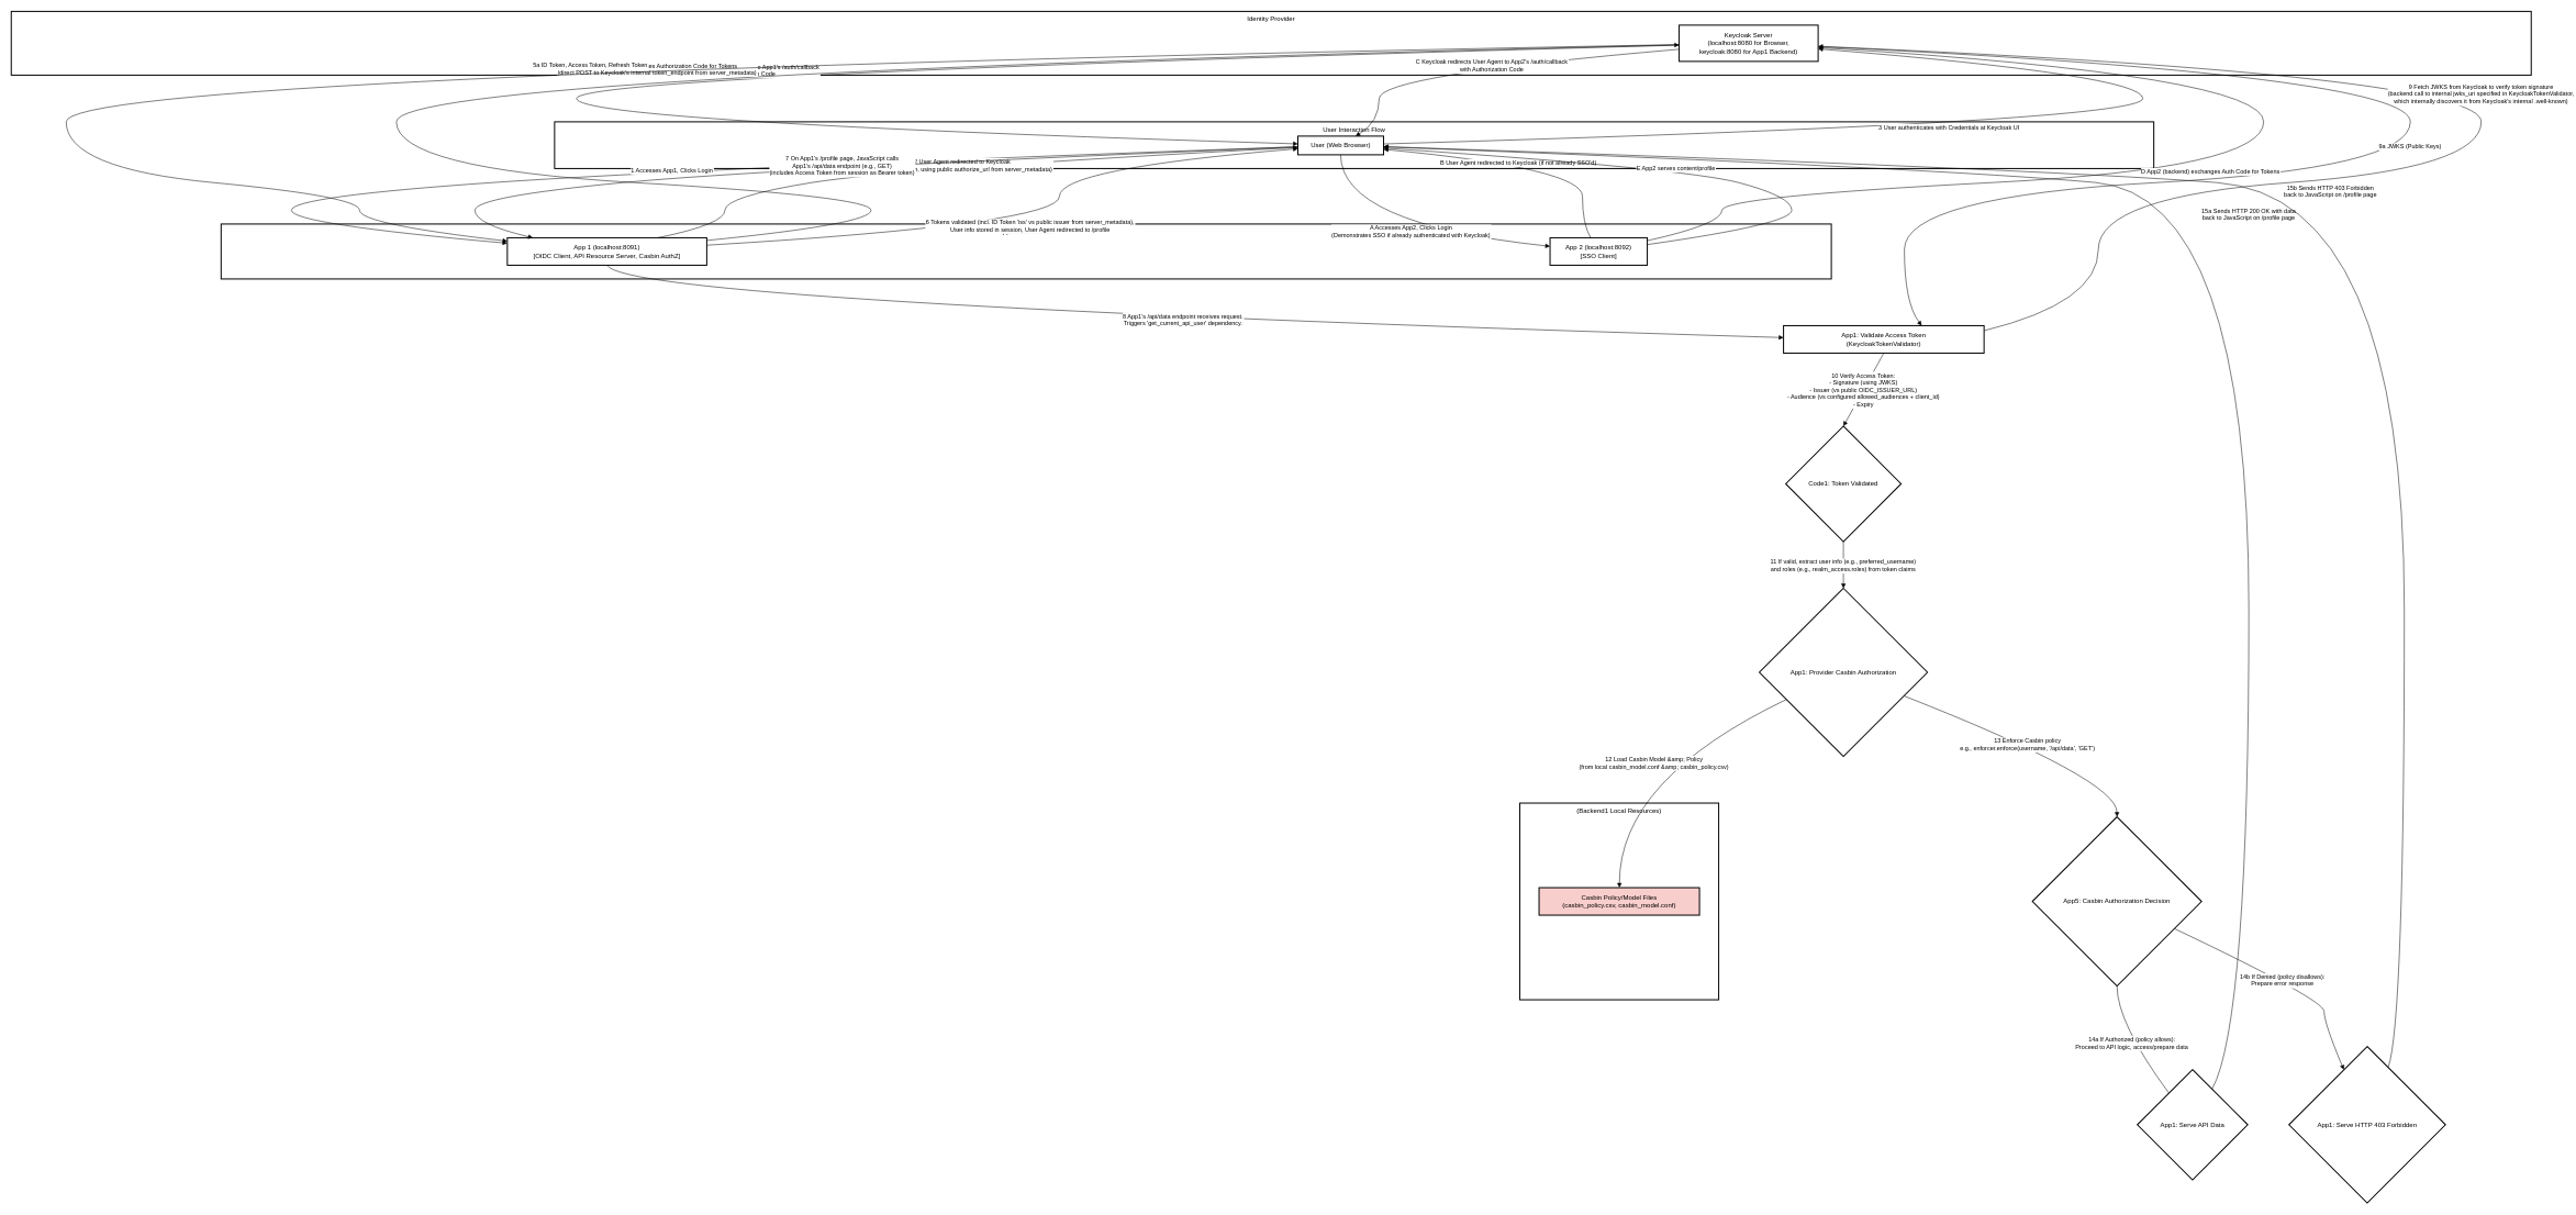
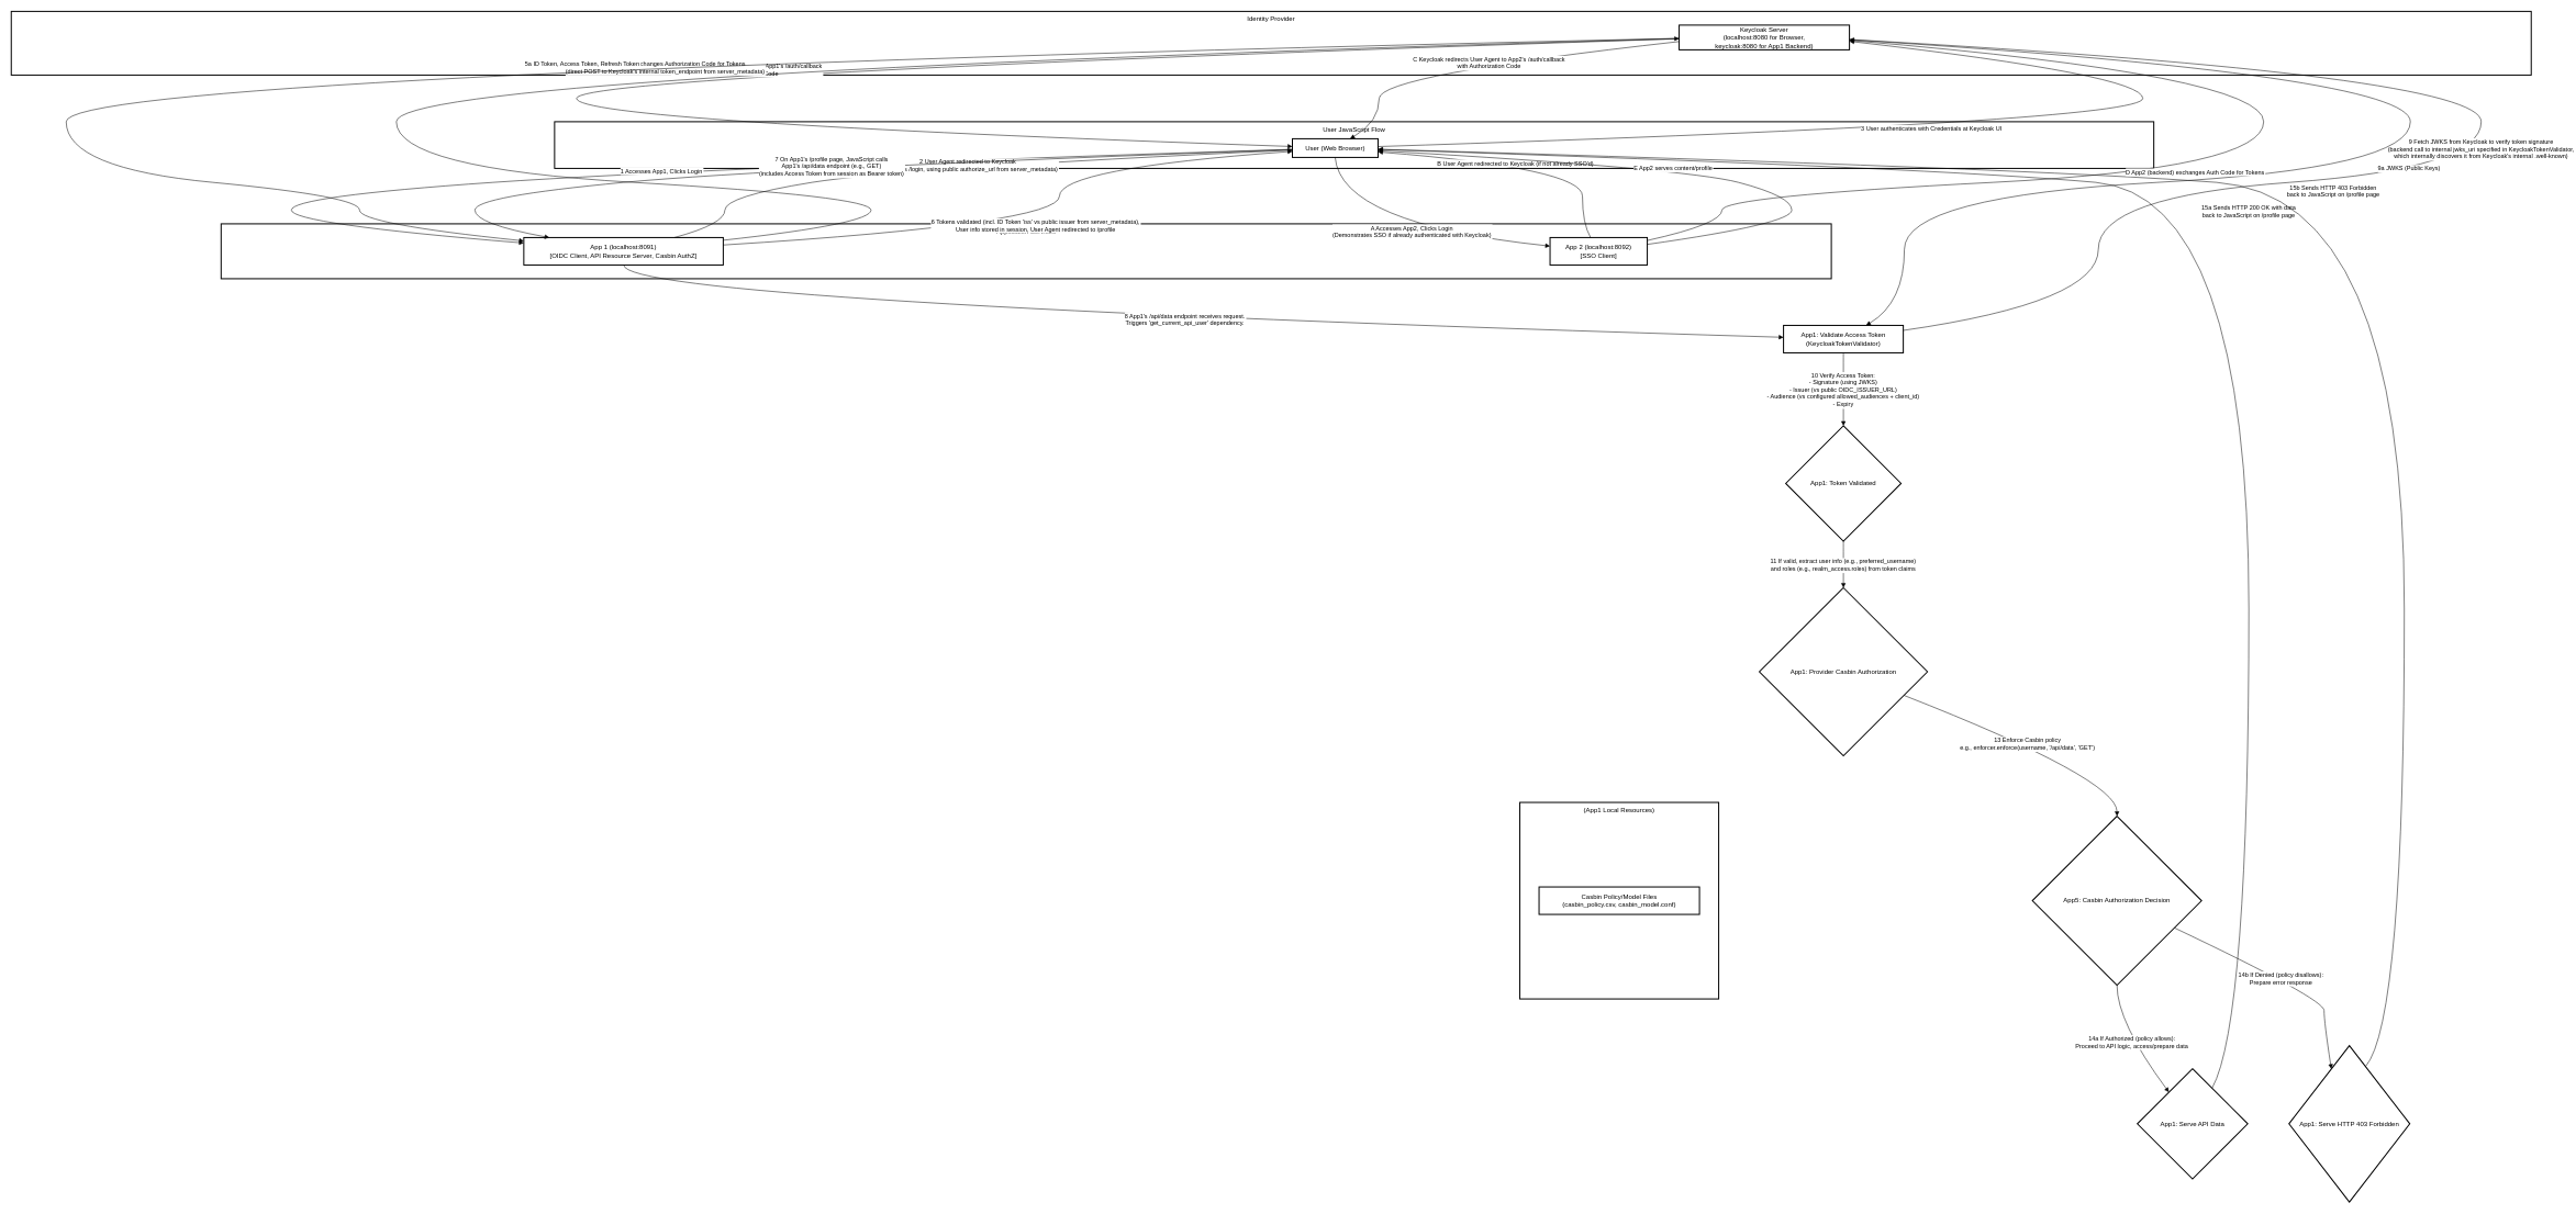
- <mxCell id="5" value="Keycloak Server &#10; (localhost:8080 for Browser, &#10; keycloak:8080 for App1 Backend)" style="whiteSpace=wrap;strokeWidth=2;" vertex="1" parent="1"><mxGeometry x="3056" y="45" width="253" height="66" as="geometry" /></mxCell>
+ <mxCell id="5" value="Keycloak Server &#10; (localhost:8080 for Browser, &#10; keycloak:8080 for App1 Backend)" style="whiteSpace=wrap;strokeWidth=2;" vertex="1" parent="1"><mxGeometry x="3056" y="45" width="310" height="45" as="geometry" /></mxCell>
- <mxCell id="9" value="User Interaction Flow" style="whiteSpace=wrap;strokeWidth=2;verticalAlign=top;" vertex="1" parent="1"><mxGeometry x="1009" y="221" width="2911" height="85" as="geometry" /></mxCell>
+ <mxCell id="9" value="User JavaScript Flow" style="whiteSpace=wrap;strokeWidth=2;verticalAlign=top;" vertex="1" parent="1"><mxGeometry x="1009" y="221" width="2911" height="85" as="geometry" /></mxCell>
- <mxCell id="10" value="User (Web Browser)" style="whiteSpace=wrap;strokeWidth=2;" vertex="1" parent="1"><mxGeometry x="2362" y="247" width="156" height="34" as="geometry" /></mxCell>
+ <mxCell id="10" value="User (Web Browser)" style="whiteSpace=wrap;strokeWidth=2;" vertex="1" parent="1"><mxGeometry x="2352" y="252" width="156" height="34" as="geometry" /></mxCell>
- <mxCell id="6" value="Application Access" style="whiteSpace=wrap;strokeWidth=2;verticalAlign=top;" vertex="1" parent="1"><mxGeometry x="402" y="407" width="2931" height="100" as="geometry" /></mxCell>
+ <mxCell id="6" value="Application Services" style="whiteSpace=wrap;strokeWidth=2;verticalAlign=top;" vertex="1" parent="1"><mxGeometry x="402" y="407" width="2931" height="100" as="geometry" /></mxCell>
- <mxCell id="7" value="App 1 (localhost:8091) &#10; [OIDC Client, API Resource Server, Casbin AuthZ]" style="whiteSpace=wrap;strokeWidth=2;" vertex="1" parent="1"><mxGeometry x="923" y="432" width="363" height="50" as="geometry" /></mxCell>
+ <mxCell id="7" value="App 1 (localhost:8091) &#10; [OIDC Client, API Resource Server, Casbin AuthZ]" style="whiteSpace=wrap;strokeWidth=2;" vertex="1" parent="1"><mxGeometry x="953" y="432" width="363" height="50" as="geometry" /></mxCell>
- <mxCell id="11" value="App1: Validate Access Token &#10; (KeycloakTokenValidator)" style="whiteSpace=wrap;strokeWidth=2;" vertex="1" parent="1"><mxGeometry x="3246" y="592" width="365" height="50" as="geometry" /></mxCell>
+ <mxCell id="11" value="App1: Validate Access Token &#10; (KeycloakTokenValidator)" style="whiteSpace=wrap;strokeWidth=2;" vertex="1" parent="1"><mxGeometry x="3246" y="592" width="218" height="50" as="geometry" /></mxCell>
- <mxCell id="12" value="Code1: Token Validated" style="rhombus;strokeWidth=2;whiteSpace=wrap;" vertex="1" parent="1"><mxGeometry x="3250" y="775" width="210" height="210" as="geometry" /></mxCell>
+ <mxCell id="12" value="App1: Token Validated" style="rhombus;strokeWidth=2;whiteSpace=wrap;" vertex="1" parent="1"><mxGeometry x="3250" y="775" width="210" height="210" as="geometry" /></mxCell>
- <mxCell id="30" value="12 Load Casbin Model &amp;amp; Policy &#10; (from local casbin_model.conf &amp;amp; casbin_policy.csv)" style="curved=1;startArrow=none;endArrow=block;exitX=-0.0;exitY=0.738;entryX=0.501;entryY=-0.006;rounded=0;" edge="1" parent="1" source="13" target="3"><mxGeometry relative="1" as="geometry"><Array as="points"><mxPoint x="2947" y="1418" /></Array></mxGeometry></mxCell>
- <mxCell id="2" value="(Backend1 Local Resources)" style="whiteSpace=wrap;strokeWidth=2;verticalAlign=top;" vertex="1" parent="1"><mxGeometry x="2766" y="1461" width="362" height="358" as="geometry" /></mxCell>
+ <mxCell id="2" value="(App1 Local Resources)" style="whiteSpace=wrap;strokeWidth=2;verticalAlign=top;" vertex="1" parent="1"><mxGeometry x="2766" y="1461" width="362" height="358" as="geometry" /></mxCell>
- <mxCell id="3" value="Casbin Policy/Model Files &#10; (casbin_policy.csv, casbin_model.conf)" style="whiteSpace=wrap;strokeWidth=2;fillColor=#f8cecc;" vertex="1" parent="1"><mxGeometry x="2801" y="1615" width="292" height="50" as="geometry" /></mxCell>
+ <mxCell id="3" value="Casbin Policy/Model Files &#10; (casbin_policy.csv, casbin_model.conf)" style="whiteSpace=wrap;strokeWidth=2;" vertex="1" parent="1"><mxGeometry x="2801" y="1615" width="292" height="50" as="geometry" /></mxCell>
- <mxCell id="32" value="14a If Authorized (policy allows): &#10; Proceed to API logic, access/prepare data" style="curved=1;startArrow=none;endArrow=none;exitX=0.5;exitY=0.999;entryX=0.127;entryY=0.0;rounded=0;" edge="1" parent="1" source="14" target="15"><mxGeometry relative="1" as="geometry"><Array as="points"><mxPoint x="3853" y="1861" /></Array></mxGeometry></mxCell>
+ <mxCell id="32" value="14a If Authorized (policy allows): &#10; Proceed to API logic, access/prepare data" style="curved=1;startArrow=none;endArrow=block;exitX=0.5;exitY=0.999;entryX=0.127;entryY=0.0;rounded=0;" edge="1" parent="1" source="14" target="15"><mxGeometry relative="1" as="geometry"><Array as="points"><mxPoint x="3853" y="1861" /></Array></mxGeometry></mxCell>
- <mxCell id="16" value="App1: Serve HTTP 403 Forbidden" style="rhombus;strokeWidth=2;whiteSpace=wrap;" vertex="1" parent="1"><mxGeometry x="4166" y="1904" width="285" height="285" as="geometry" /></mxCell>
+ <mxCell id="16" value="App1: Serve HTTP 403 Forbidden" style="rhombus;strokeWidth=2;whiteSpace=wrap;" vertex="1" parent="1"><mxGeometry x="4166" y="1904" width="220" height="285" as="geometry" /></mxCell>
